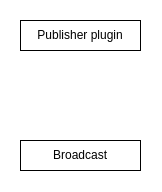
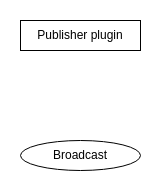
- <mxCell id="3" value="Broadcast" style="rounded=0;whiteSpace=wrap;html=1;" vertex="1" parent="1"><mxGeometry x="20" y="140" width="120" height="30" as="geometry" /></mxCell>
+ <mxCell id="3" value="Broadcast" style="ellipse;whiteSpace=wrap;html=1;" vertex="1" parent="1"><mxGeometry x="20" y="140" width="120" height="30" as="geometry" /></mxCell>
